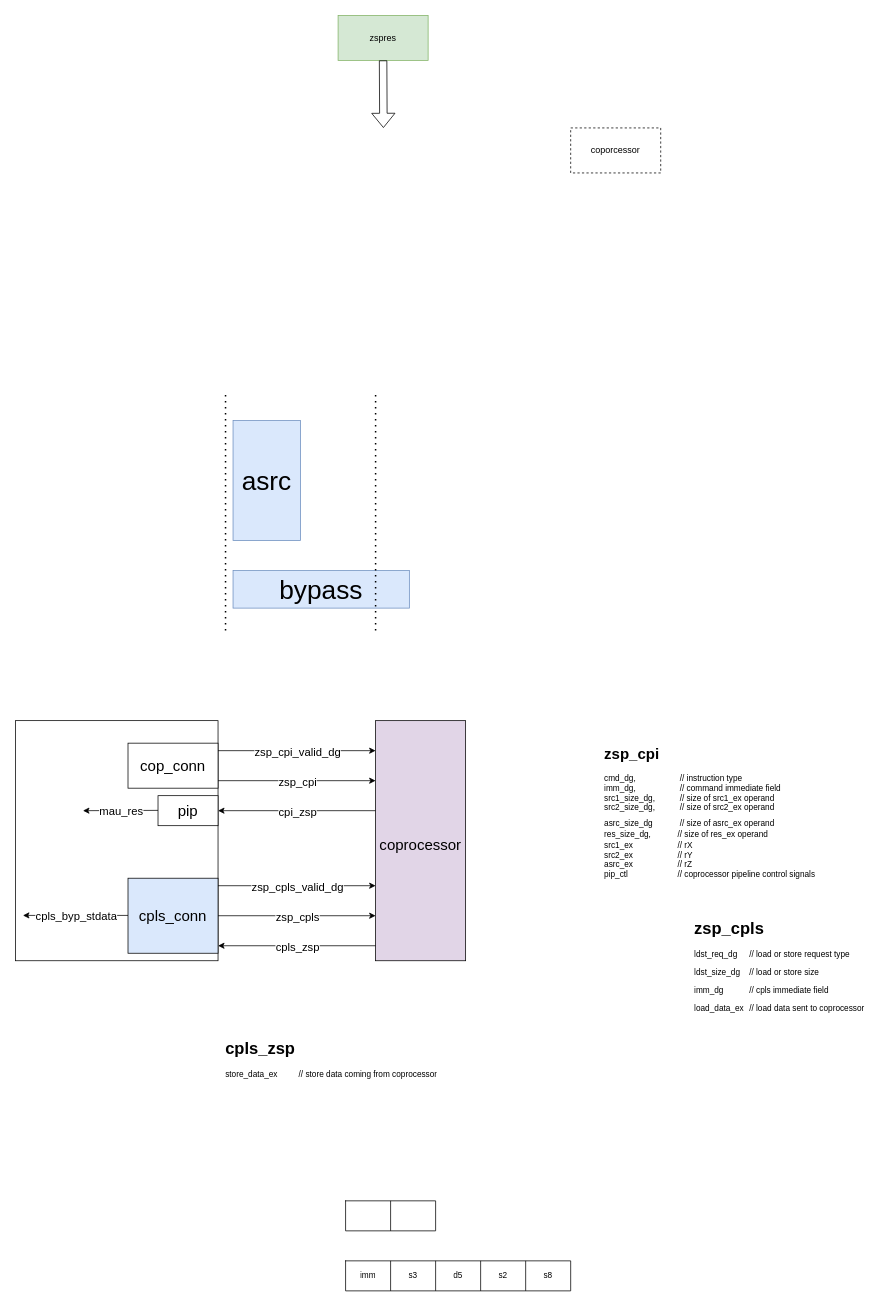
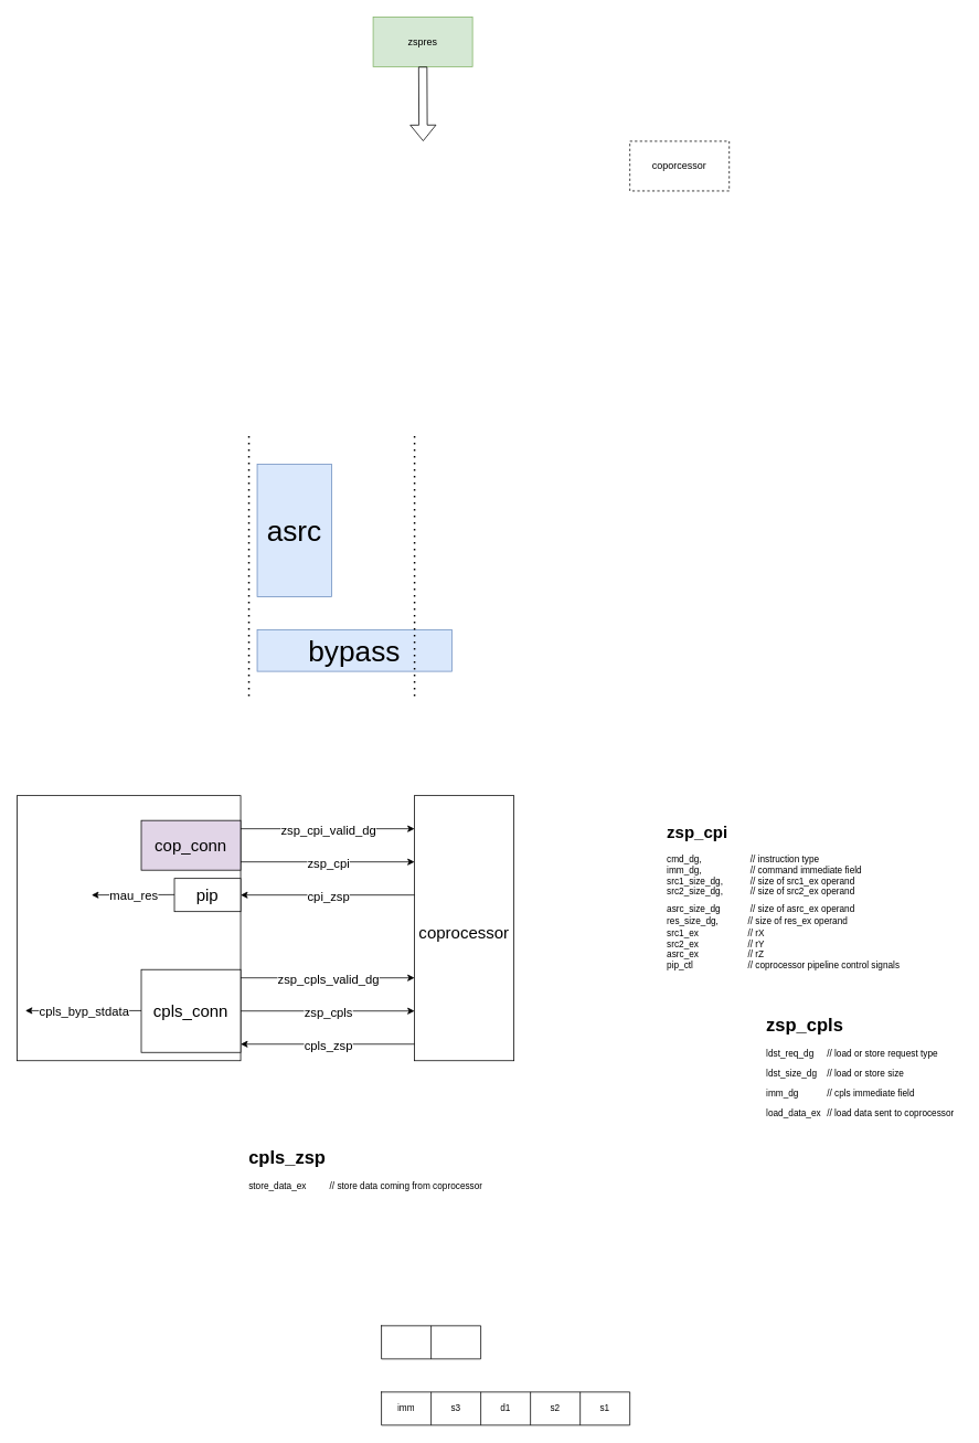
- <mxCell id="23" value="cop_conn" style="rounded=0;whiteSpace=wrap;html=1;fontSize=20;" vertex="1" parent="1"><mxGeometry x="170" y="990" width="120" height="60" as="geometry" /></mxCell>
+ <mxCell id="23" value="cop_conn" style="rounded=0;whiteSpace=wrap;html=1;fontSize=20;fillColor=#e1d5e7;" vertex="1" parent="1"><mxGeometry x="170" y="990" width="120" height="60" as="geometry" /></mxCell>
- <mxCell id="10" value="&lt;font style=&quot;font-size: 20px;&quot;&gt;coprocessor&lt;/font&gt;" style="rounded=0;whiteSpace=wrap;html=1;fontSize=35;fillColor=#e1d5e7;" vertex="1" parent="1"><mxGeometry x="500" y="960" width="120" height="320" as="geometry" /></mxCell>
+ <mxCell id="10" value="&lt;font style=&quot;font-size: 20px;&quot;&gt;coprocessor&lt;/font&gt;" style="rounded=0;whiteSpace=wrap;html=1;fontSize=35;" vertex="1" parent="1"><mxGeometry x="500" y="960" width="120" height="320" as="geometry" /></mxCell>
- <mxCell id="24" value="cpls_conn" style="rounded=0;whiteSpace=wrap;html=1;fontSize=20;fillColor=#dae8fc;" vertex="1" parent="1"><mxGeometry x="170" y="1170" width="120" height="100" as="geometry" /></mxCell>
+ <mxCell id="24" value="cpls_conn" style="rounded=0;whiteSpace=wrap;html=1;fontSize=20;" vertex="1" parent="1"><mxGeometry x="170" y="1170" width="120" height="100" as="geometry" /></mxCell>
- <mxCell id="37" value="d5" style="shape=partialRectangle;html=1;whiteSpace=wrap;connectable=0;overflow=hidden;fillColor=none;top=0;left=0;bottom=0;right=0;pointerEvents=1;fontSize=11;" vertex="1" parent="34"><mxGeometry x="120" width="60" height="40" as="geometry"><mxRectangle width="60" height="40" as="alternateBounds" /></mxGeometry></mxCell>
+ <mxCell id="37" value="d1" style="shape=partialRectangle;html=1;whiteSpace=wrap;connectable=0;overflow=hidden;fillColor=none;top=0;left=0;bottom=0;right=0;pointerEvents=1;fontSize=11;" vertex="1" parent="34"><mxGeometry x="120" width="60" height="40" as="geometry"><mxRectangle width="60" height="40" as="alternateBounds" /></mxGeometry></mxCell>
- <mxCell id="39" value="s8" style="shape=partialRectangle;html=1;whiteSpace=wrap;connectable=0;overflow=hidden;fillColor=none;top=0;left=0;bottom=0;right=0;pointerEvents=1;fontSize=11;" vertex="1" parent="34"><mxGeometry x="240" width="60" height="40" as="geometry"><mxRectangle width="60" height="40" as="alternateBounds" /></mxGeometry></mxCell>
+ <mxCell id="39" value="s1" style="shape=partialRectangle;html=1;whiteSpace=wrap;connectable=0;overflow=hidden;fillColor=none;top=0;left=0;bottom=0;right=0;pointerEvents=1;fontSize=11;" vertex="1" parent="34"><mxGeometry x="240" width="60" height="40" as="geometry"><mxRectangle width="60" height="40" as="alternateBounds" /></mxGeometry></mxCell>
